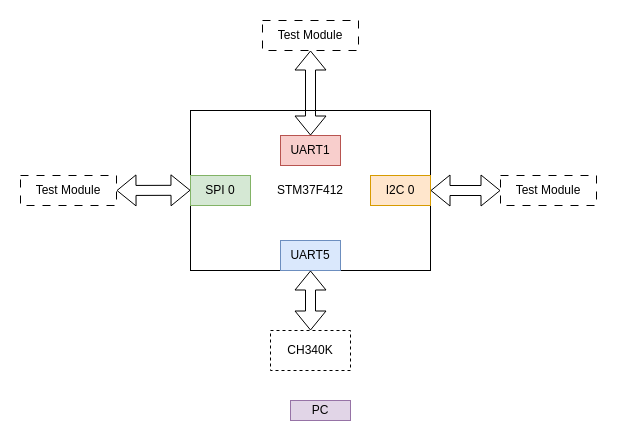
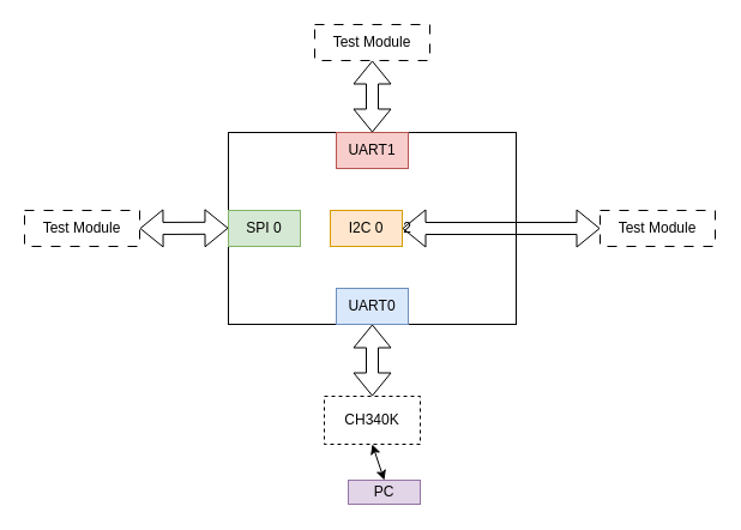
- <mxCell id="10" value="UART1" style="text;html=1;align=center;verticalAlign=middle;whiteSpace=wrap;rounded=0;fillColor=#f8cecc;strokeColor=#b85450;" vertex="1" parent="1"><mxGeometry x="280" y="135" width="60" height="30" as="geometry" /></mxCell>
+ <mxCell id="10" value="UART1" style="text;html=1;align=center;verticalAlign=middle;whiteSpace=wrap;rounded=0;fillColor=#f8cecc;strokeColor=#b85450;" vertex="1" parent="1"><mxGeometry x="280" y="110" width="60" height="30" as="geometry" /></mxCell>
- <mxCell id="2" value="STM37F412" style="rounded=0;whiteSpace=wrap;html=1;" vertex="1" parent="1"><mxGeometry x="190" y="110" width="240" height="160" as="geometry" /></mxCell>
+ <mxCell id="2" value="STM32F412" style="rounded=0;whiteSpace=wrap;html=1;" vertex="1" parent="1"><mxGeometry x="190" y="110" width="240" height="160" as="geometry" /></mxCell>
- <mxCell id="9" value="I2C 0" style="text;html=1;align=center;verticalAlign=middle;whiteSpace=wrap;rounded=0;fillColor=#ffe6cc;strokeColor=#d79b00;" vertex="1" parent="1"><mxGeometry x="370" y="175" width="60" height="30" as="geometry" /></mxCell>
+ <mxCell id="9" value="I2C 0" style="text;html=1;align=center;verticalAlign=middle;whiteSpace=wrap;rounded=0;fillColor=#ffe6cc;strokeColor=#d79b00;" vertex="1" parent="1"><mxGeometry x="275" y="175" width="60" height="30" as="geometry" /></mxCell>
- <mxCell id="3" value="UART5" style="text;html=1;align=center;verticalAlign=middle;whiteSpace=wrap;rounded=0;fillColor=#dae8fc;strokeColor=#6c8ebf;" vertex="1" parent="1"><mxGeometry x="280" y="240" width="60" height="30" as="geometry" /></mxCell>
+ <mxCell id="3" value="UART0" style="text;html=1;align=center;verticalAlign=middle;whiteSpace=wrap;rounded=0;fillColor=#dae8fc;strokeColor=#6c8ebf;" vertex="1" parent="1"><mxGeometry x="280" y="240" width="60" height="30" as="geometry" /></mxCell>
+ <mxCell id="6" value="" style="endArrow=classic;startArrow=classic;html=1;rounded=0;entryX=0.5;entryY=1;entryDx=0;entryDy=0;exitX=0.5;exitY=0;exitDx=0;exitDy=0;" edge="1" parent="1" source="7" target="5"><mxGeometry width="50" height="50" relative="1" as="geometry"><mxPoint x="310" y="400" as="sourcePoint" /><mxPoint x="380" y="370" as="targetPoint" /></mxGeometry></mxCell>
